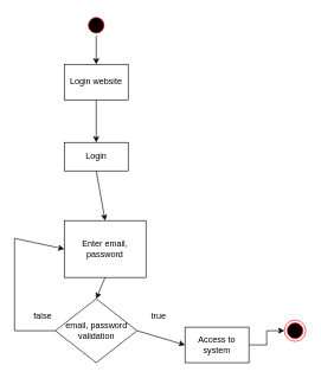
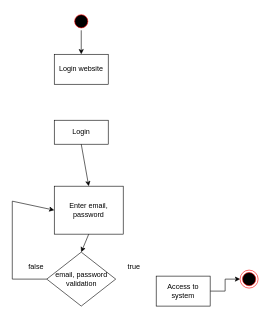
- <mxCell id="8" value="" style="endArrow=classic;html=1;rounded=0;exitX=0.5;exitY=1;exitDx=0;exitDy=0;entryX=0.5;entryY=0;entryDx=0;entryDy=0;" parent="1" source="3" target="4" edge="1"><mxGeometry width="50" height="50" relative="1" as="geometry"><mxPoint x="-50" y="210" as="sourcePoint" /><mxPoint x="0" y="160" as="targetPoint" /></mxGeometry></mxCell>
- <mxCell id="15" value="" style="endArrow=classic;html=1;rounded=0;exitX=1;exitY=0.5;exitDx=0;exitDy=0;entryX=0;entryY=0.5;entryDx=0;entryDy=0;" parent="1" source="6" target="14" edge="1"><mxGeometry width="50" height="50" relative="1" as="geometry"><mxPoint x="-180" y="480" as="sourcePoint" /><mxPoint x="-130" y="430" as="targetPoint" /></mxGeometry></mxCell>
